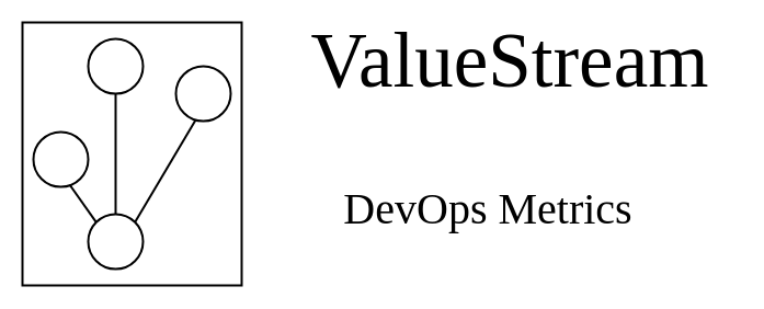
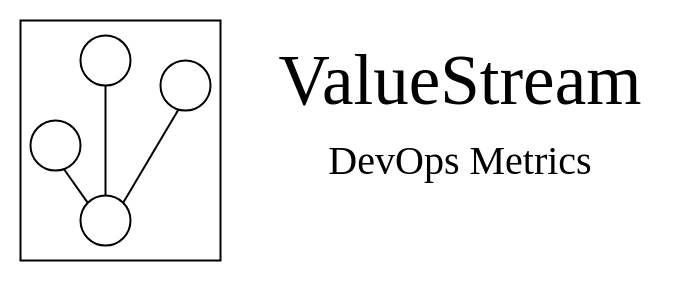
- <mxCell id="10" value="&lt;p&gt;&lt;font style=&quot;font-size: 71px&quot; face=&quot;Verdana&quot;&gt;ValueStream&lt;/font&gt;&lt;/p&gt;" style="text;html=1;strokeColor=none;fillColor=none;align=center;verticalAlign=middle;whiteSpace=wrap;rounded=0;strokeWidth=2;" vertex="1" parent="1"><mxGeometry x="275" y="15" width="380" height="80" as="geometry" /></mxCell>
+ <mxCell id="10" value="&lt;p&gt;&lt;font style=&quot;font-size: 71px&quot; face=&quot;Verdana&quot;&gt;ValueStream&lt;/font&gt;&lt;/p&gt;" style="text;html=1;strokeColor=none;fillColor=none;align=center;verticalAlign=middle;whiteSpace=wrap;rounded=0;strokeWidth=2;" vertex="1" parent="1"><mxGeometry x="270" y="40" width="380" height="80" as="geometry" /></mxCell>
- <mxCell id="11" value="&lt;font style=&quot;font-size: 40px&quot; face=&quot;Verdana&quot;&gt;DevOps Metrics&lt;/font&gt;" style="text;html=1;strokeColor=none;fillColor=none;align=center;verticalAlign=middle;whiteSpace=wrap;rounded=0;strokeWidth=2;" vertex="1" parent="1"><mxGeometry x="230" y="150" width="430" height="80" as="geometry" /></mxCell>
+ <mxCell id="11" value="&lt;font style=&quot;font-size: 40px&quot; face=&quot;Verdana&quot;&gt;DevOps Metrics&lt;/font&gt;" style="text;html=1;strokeColor=none;fillColor=none;align=center;verticalAlign=middle;whiteSpace=wrap;rounded=0;strokeWidth=2;" vertex="1" parent="1"><mxGeometry x="245" y="120" width="430" height="80" as="geometry" /></mxCell>
